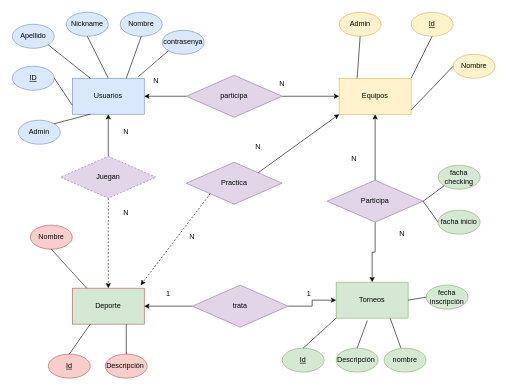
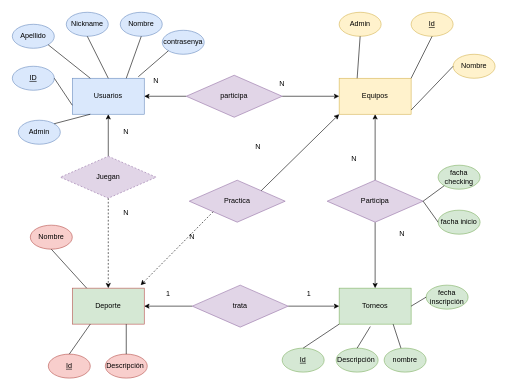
- <mxCell id="47" value="Practica" style="rhombus;whiteSpace=wrap;html=1;fillColor=#e1d5e7;strokeColor=#9673a6;" parent="1" vertex="1"><mxGeometry x="310" y="270" width="160" height="70" as="geometry" /></mxCell>
+ <mxCell id="47" value="Practica" style="rhombus;whiteSpace=wrap;html=1;fillColor=#e1d5e7;strokeColor=#9673a6;" parent="1" vertex="1"><mxGeometry x="315" y="300" width="160" height="70" as="geometry" /></mxCell>
- <mxCell id="27" value="Torneos" style="rounded=0;whiteSpace=wrap;html=1;fillColor=#d5e8d4;strokeColor=#82b366;" parent="1" vertex="1"><mxGeometry x="560" y="470" width="120" height="60" as="geometry" /></mxCell>
+ <mxCell id="27" value="Torneos" style="rounded=0;whiteSpace=wrap;html=1;fillColor=#d5e8d4;strokeColor=#82b366;" parent="1" vertex="1"><mxGeometry x="565" y="480" width="120" height="60" as="geometry" /></mxCell>
